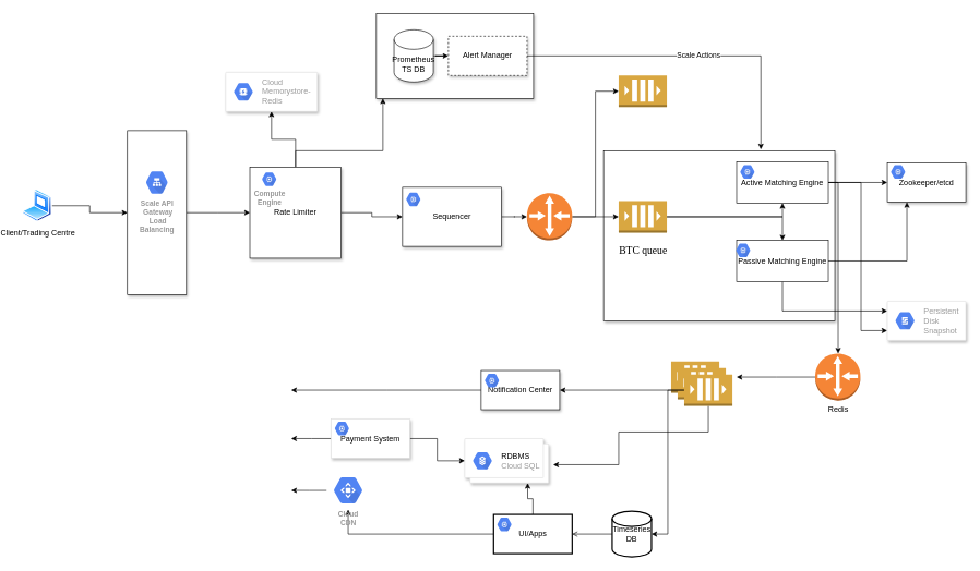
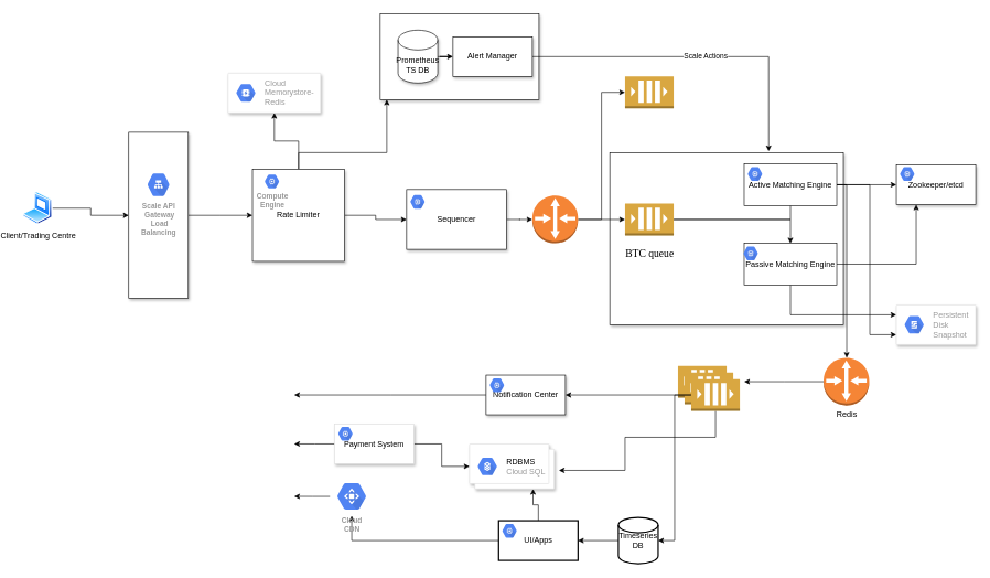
- <mxCell id="68" value="Alert Manager" style="whiteSpace=wrap;html=1;shadow=1;dashed=1;" vertex="1" parent="1"><mxGeometry x="670" y="55" width="120" height="60" as="geometry" /></mxCell>
+ <mxCell id="68" value="Alert Manager" style="whiteSpace=wrap;html=1;shadow=1;" vertex="1" parent="1"><mxGeometry x="670" y="55" width="120" height="60" as="geometry" /></mxCell>
- <mxCell id="21" value="" style="edgeStyle=orthogonalEdgeStyle;rounded=0;orthogonalLoop=1;jettySize=auto;html=1;entryX=0.5;entryY=1;entryDx=0;entryDy=0;" edge="1" parent="1" source="23" target="27"><mxGeometry relative="1" as="geometry" /></mxCell>
+ <mxCell id="21" value="" style="edgeStyle=orthogonalEdgeStyle;rounded=0;orthogonalLoop=1;jettySize=auto;html=1;entryX=0.5;entryY=1;entryDx=0;entryDy=0;endArrow=none;" edge="1" parent="1" source="23" target="27"><mxGeometry relative="1" as="geometry" /></mxCell>
- <mxCell id="42" value="" style="edgeStyle=orthogonalEdgeStyle;rounded=0;orthogonalLoop=1;jettySize=auto;html=1;endArrow=open;" edge="1" parent="1" source="43" target="46"><mxGeometry relative="1" as="geometry" /></mxCell>
+ <mxCell id="42" value="" style="edgeStyle=orthogonalEdgeStyle;rounded=0;orthogonalLoop=1;jettySize=auto;html=1;" edge="1" parent="1" source="43" target="46"><mxGeometry relative="1" as="geometry" /></mxCell>
